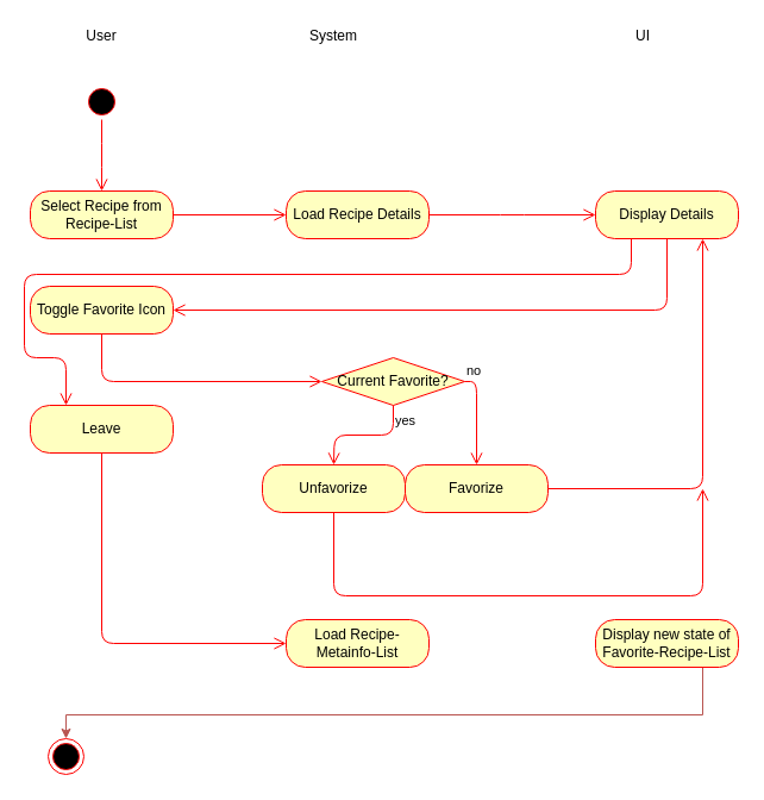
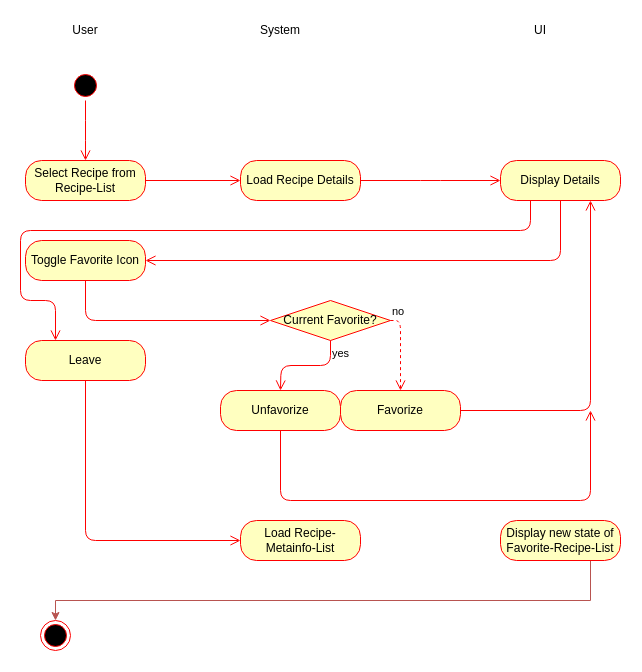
- <mxCell id="16" value="no" style="edgeStyle=orthogonalEdgeStyle;html=1;align=left;verticalAlign=bottom;endArrow=open;endSize=8;strokeColor=#ff0000;entryX=0.5;entryY=0;entryDx=0;entryDy=0;" edge="1" source="15" parent="1" target="20"><mxGeometry x="-1" relative="1" as="geometry"><mxPoint x="390" y="320" as="targetPoint" /><Array as="points"><mxPoint x="400" y="320" /></Array></mxGeometry></mxCell>
+ <mxCell id="16" value="no" style="edgeStyle=orthogonalEdgeStyle;html=1;align=left;verticalAlign=bottom;endArrow=open;endSize=8;strokeColor=#ff0000;entryX=0.5;entryY=0;entryDx=0;entryDy=0;dashed=1;" edge="1" source="15" parent="1" target="20"><mxGeometry x="-1" relative="1" as="geometry"><mxPoint x="390" y="320" as="targetPoint" /><Array as="points"><mxPoint x="400" y="320" /></Array></mxGeometry></mxCell>
